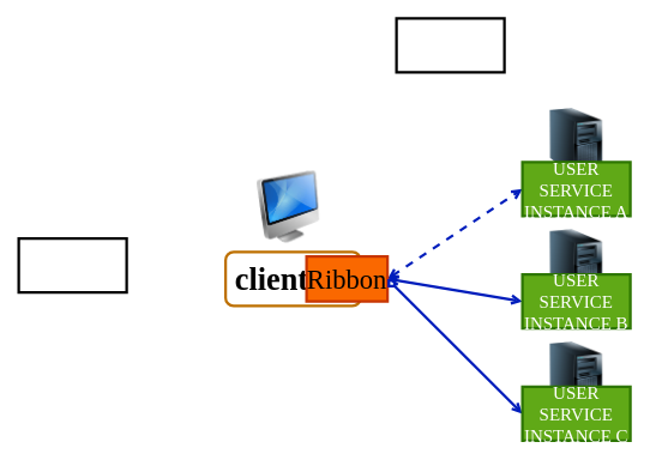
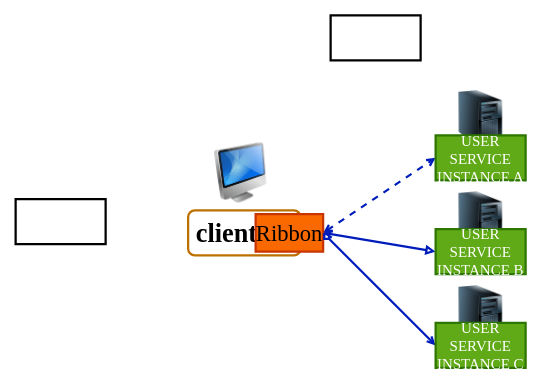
- <mxCell id="4" style="edgeStyle=none;html=1;exitX=1;exitY=0.5;exitDx=0;exitDy=0;entryX=0;entryY=0.5;entryDx=0;entryDy=0;fontFamily=빙그레 싸만코체;fontSource=https%3A%2F%2Fcdn.jsdelivr.net%2Fgh%2Fprojectnoonnu%2Fnoonfonts_20-10%401.0%2FBinggraeSamanco-Bold.woff;fontSize=20;startArrow=open;startFill=0;endArrow=open;endFill=0;strokeWidth=3;fillColor=#0050ef;strokeColor=#001DBC;" edge="1" parent="1" source="6" target="11"><mxGeometry relative="1" as="geometry" /></mxCell>
+ <mxCell id="4" style="edgeStyle=none;html=1;exitX=1;exitY=0.5;exitDx=0;exitDy=0;entryX=0;entryY=0.5;entryDx=0;entryDy=0;fontFamily=빙그레 싸만코체;fontSource=https%3A%2F%2Fcdn.jsdelivr.net%2Fgh%2Fprojectnoonnu%2Fnoonfonts_20-10%401.0%2FBinggraeSamanco-Bold.woff;fontSize=20;startArrow=open;startFill=0;endArrow=block;endFill=0;strokeWidth=3;fillColor=#0050ef;strokeColor=#001DBC;" edge="1" parent="1" source="6" target="11"><mxGeometry relative="1" as="geometry" /></mxCell>
